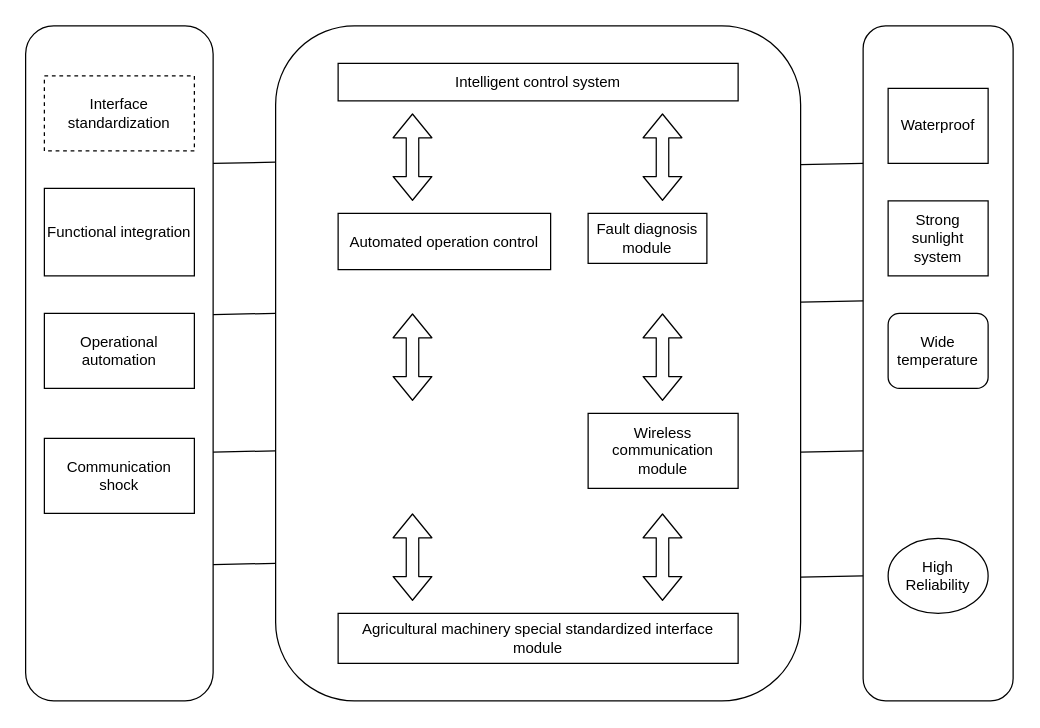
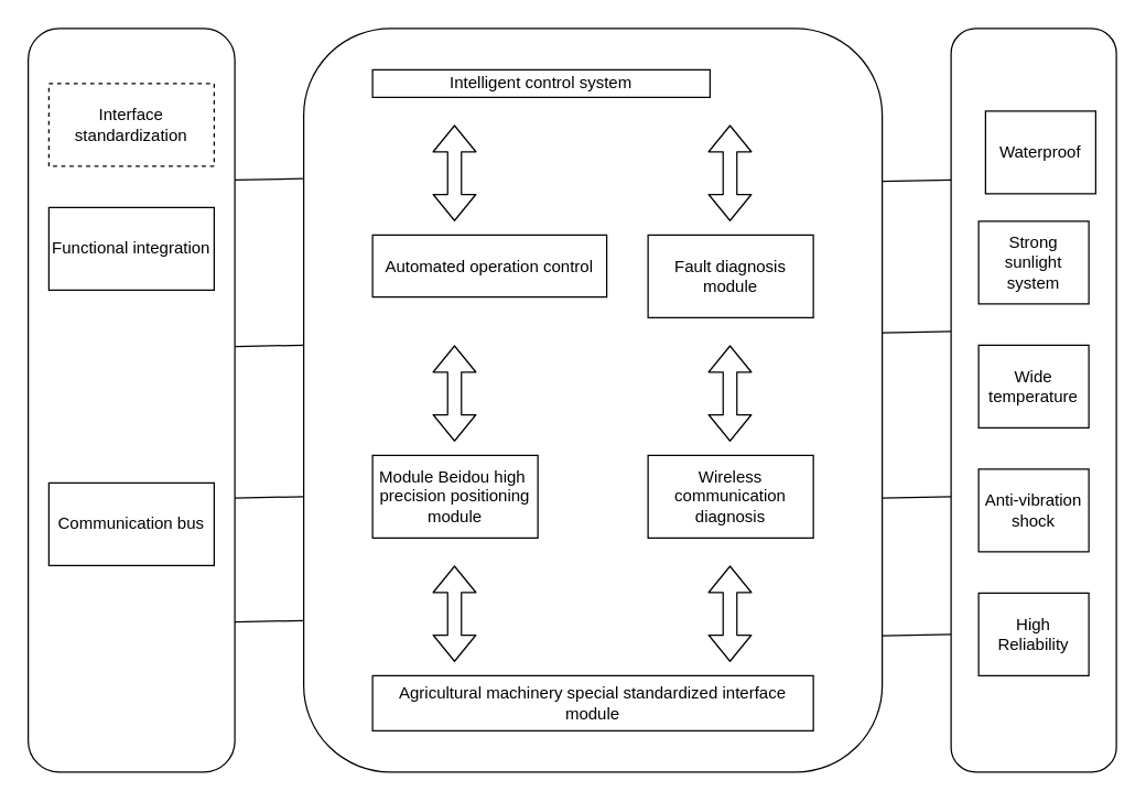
- <mxCell id="10" value="Intelligent control system" style="rounded=0;whiteSpace=wrap;html=1;" vertex="1" parent="8"><mxGeometry x="50" y="30" width="320" height="30" as="geometry" /></mxCell>
+ <mxCell id="10" value="Intelligent control system" style="rounded=0;whiteSpace=wrap;html=1;" vertex="1" parent="8"><mxGeometry x="50" y="30" width="245" height="20" as="geometry" /></mxCell>
- <mxCell id="23" value="Waterproof" style="rounded=0;whiteSpace=wrap;html=1;" vertex="1" parent="1"><mxGeometry x="710" y="70" width="80" height="60" as="geometry" /></mxCell>
+ <mxCell id="23" value="Waterproof" style="rounded=0;whiteSpace=wrap;html=1;" vertex="1" parent="1"><mxGeometry x="715" y="80" width="80" height="60" as="geometry" /></mxCell>
- <mxCell id="5" value="Functional integration" style="rounded=0;whiteSpace=wrap;html=1;" vertex="1" parent="2"><mxGeometry x="15" y="130" width="120" height="70" as="geometry" /></mxCell>
+ <mxCell id="5" value="Functional integration" style="rounded=0;whiteSpace=wrap;html=1;" vertex="1" parent="2"><mxGeometry x="15" y="130" width="120" height="60" as="geometry" /></mxCell>
- <mxCell id="12" value="Fault diagnosis module" style="rounded=0;whiteSpace=wrap;html=1;" vertex="1" parent="8"><mxGeometry x="250" y="150" width="95" height="40" as="geometry" /></mxCell>
+ <mxCell id="12" value="Fault diagnosis module" style="rounded=0;whiteSpace=wrap;html=1;" vertex="1" parent="8"><mxGeometry x="250" y="150" width="120" height="60" as="geometry" /></mxCell>
- <mxCell id="6" value="Operational automation" style="rounded=0;whiteSpace=wrap;html=1;" vertex="1" parent="2"><mxGeometry x="15" y="230" width="120" height="60" as="geometry" /></mxCell>
- <mxCell id="25" value="Wide temperature" style="whiteSpace=wrap;html=1;rounded=1;" vertex="1" parent="1"><mxGeometry x="710" y="250" width="80" height="60" as="geometry" /></mxCell>
+ <mxCell id="25" value="Wide temperature" style="rounded=0;whiteSpace=wrap;html=1;" vertex="1" parent="1"><mxGeometry x="710" y="250" width="80" height="60" as="geometry" /></mxCell>
+ <mxCell id="13" value="Module Beidou high&amp;nbsp; precision positioning module" style="rounded=0;whiteSpace=wrap;html=1;" vertex="1" parent="8"><mxGeometry x="50" y="310" width="120" height="60" as="geometry" /></mxCell>
- <mxCell id="14" value="Wireless communication module" style="rounded=0;whiteSpace=wrap;html=1;" vertex="1" parent="8"><mxGeometry x="250" y="310" width="120" height="60" as="geometry" /></mxCell>
+ <mxCell id="14" value="Wireless communication diagnosis" style="rounded=0;whiteSpace=wrap;html=1;" vertex="1" parent="8"><mxGeometry x="250" y="310" width="120" height="60" as="geometry" /></mxCell>
+ <mxCell id="26" value="Anti-vibration shock" style="rounded=0;whiteSpace=wrap;html=1;" vertex="1" parent="1"><mxGeometry x="710" y="340" width="80" height="60" as="geometry" /></mxCell>
- <mxCell id="7" value="Communication shock" style="rounded=0;whiteSpace=wrap;html=1;" vertex="1" parent="2"><mxGeometry x="15" y="330" width="120" height="60" as="geometry" /></mxCell>
+ <mxCell id="7" value="Communication bus" style="rounded=0;whiteSpace=wrap;html=1;" vertex="1" parent="2"><mxGeometry x="15" y="330" width="120" height="60" as="geometry" /></mxCell>
- <mxCell id="27" value="High Reliability" style="ellipse;whiteSpace=wrap;html=1;" vertex="1" parent="1"><mxGeometry x="710" y="430" width="80" height="60" as="geometry" /></mxCell>
+ <mxCell id="27" value="High Reliability" style="rounded=0;whiteSpace=wrap;html=1;" vertex="1" parent="1"><mxGeometry x="710" y="430" width="80" height="60" as="geometry" /></mxCell>
